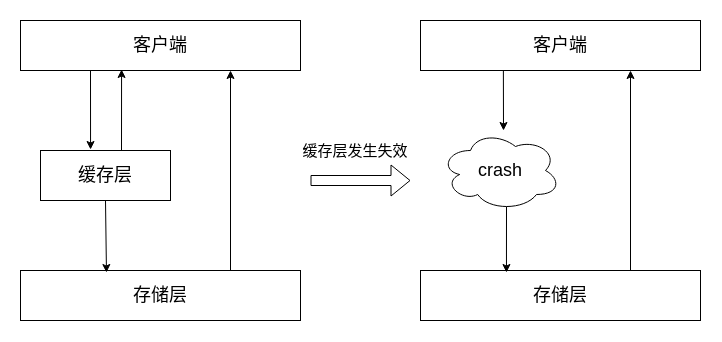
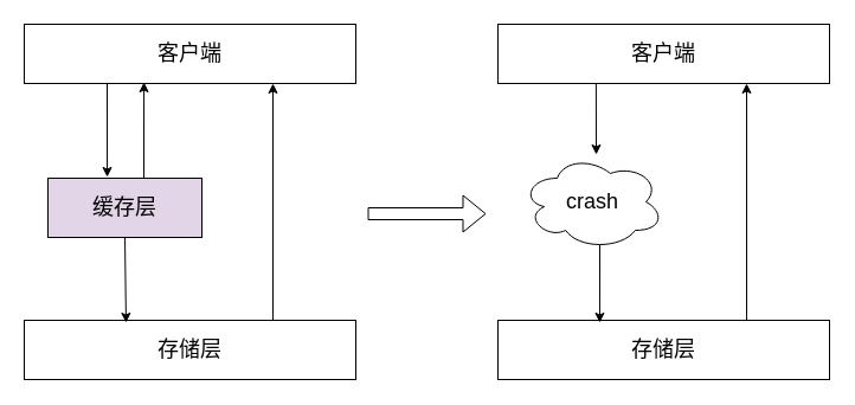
- <mxCell id="15" value="&lt;font style=&quot;font-size: 15px&quot;&gt;缓存层发生失效&lt;/font&gt;" style="text;html=1;strokeColor=none;fillColor=none;align=center;verticalAlign=middle;whiteSpace=wrap;rounded=0;" vertex="1" parent="1"><mxGeometry x="300" y="140" width="110" height="20" as="geometry" /></mxCell>
- <mxCell id="3" value="&lt;font style=&quot;font-size: 18px&quot;&gt;缓存层&lt;/font&gt;" style="rounded=0;whiteSpace=wrap;html=1;" vertex="1" parent="1"><mxGeometry x="40" y="150" width="130" height="50" as="geometry" /></mxCell>
+ <mxCell id="3" value="&lt;font style=&quot;font-size: 18px&quot;&gt;缓存层&lt;/font&gt;" style="rounded=0;whiteSpace=wrap;html=1;fillColor=#e1d5e7;" vertex="1" parent="1"><mxGeometry x="40" y="150" width="130" height="50" as="geometry" /></mxCell>
